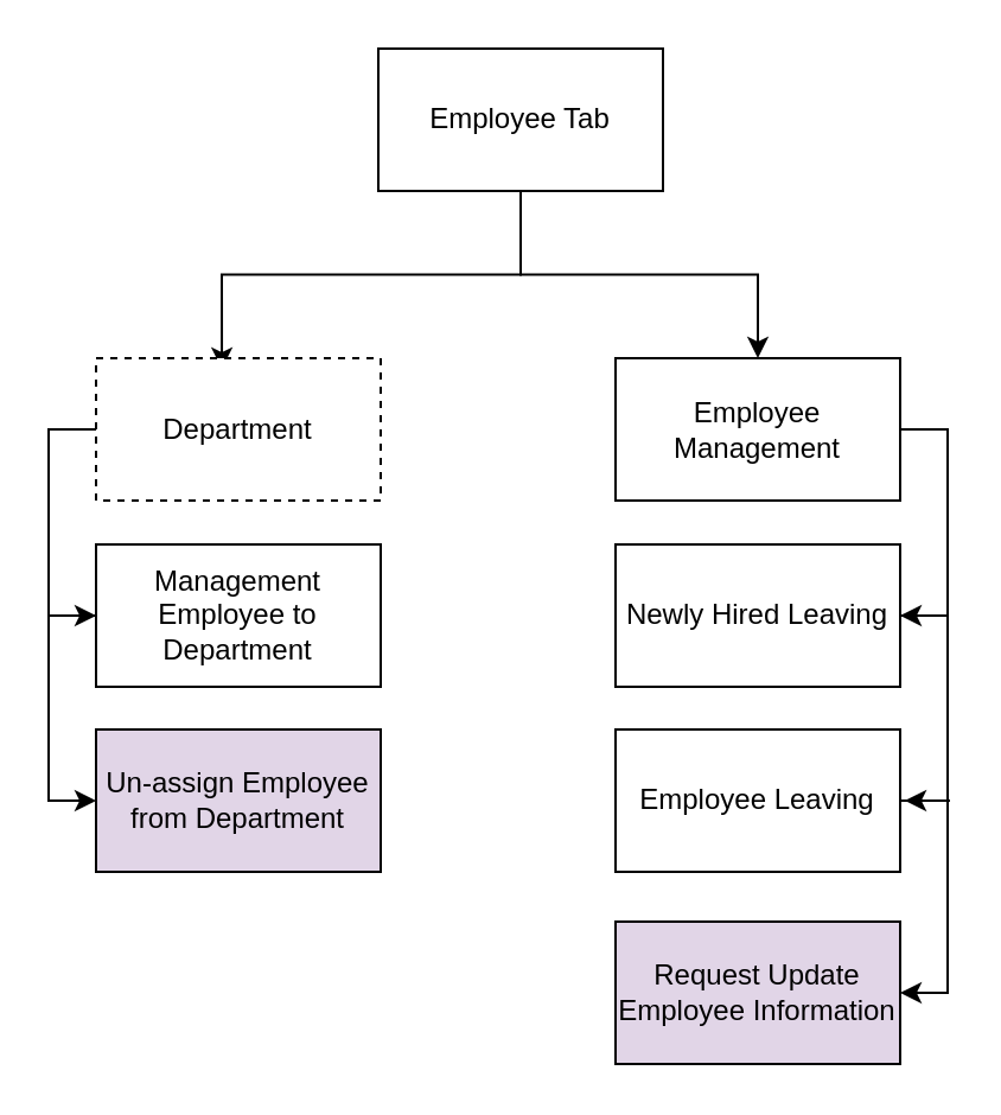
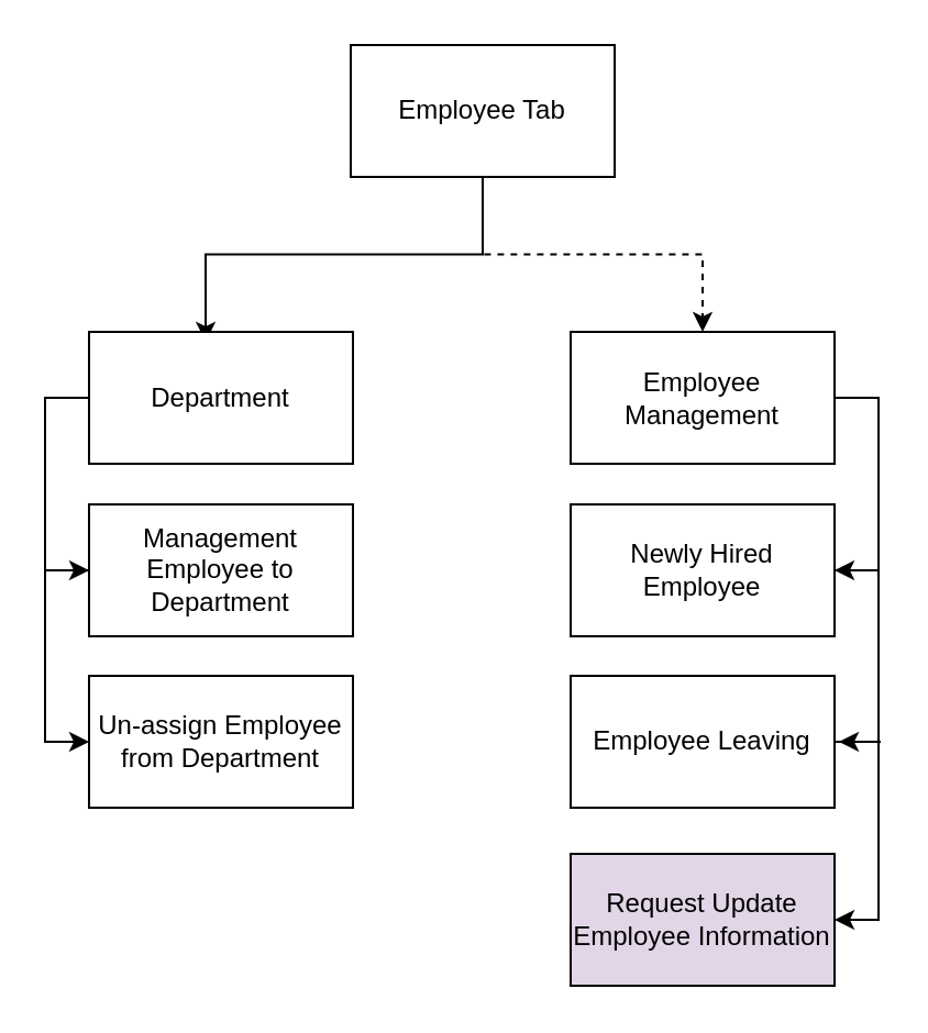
- <mxCell id="3" style="edgeStyle=orthogonalEdgeStyle;rounded=0;orthogonalLoop=1;jettySize=auto;html=1;" parent="1" source="4" target="8" edge="1"><mxGeometry relative="1" as="geometry" /></mxCell>
+ <mxCell id="3" style="edgeStyle=orthogonalEdgeStyle;rounded=0;orthogonalLoop=1;jettySize=auto;html=1;dashed=1;" parent="1" source="4" target="8" edge="1"><mxGeometry relative="1" as="geometry" /></mxCell>
- <mxCell id="6" value="Department" style="rounded=0;whiteSpace=wrap;html=1;dashed=1;" parent="1" vertex="1"><mxGeometry x="40" y="150.5" width="120" height="60" as="geometry" /></mxCell>
+ <mxCell id="6" value="Department" style="rounded=0;whiteSpace=wrap;html=1;" parent="1" vertex="1"><mxGeometry x="40" y="150.5" width="120" height="60" as="geometry" /></mxCell>
- <mxCell id="12" value="Newly Hired Leaving" style="rounded=0;whiteSpace=wrap;html=1;" parent="1" vertex="1"><mxGeometry x="259" y="229" width="120" height="60" as="geometry" /></mxCell>
+ <mxCell id="12" value="Newly Hired Employee" style="rounded=0;whiteSpace=wrap;html=1;" parent="1" vertex="1"><mxGeometry x="259" y="229" width="120" height="60" as="geometry" /></mxCell>
- <mxCell id="11" value="Un-assign Employee from Department" style="rounded=0;whiteSpace=wrap;html=1;fillColor=#e1d5e7;" parent="1" vertex="1"><mxGeometry x="40" y="307" width="120" height="60" as="geometry" /></mxCell>
+ <mxCell id="11" value="Un-assign Employee from Department" style="rounded=0;whiteSpace=wrap;html=1;" parent="1" vertex="1"><mxGeometry x="40" y="307" width="120" height="60" as="geometry" /></mxCell>
